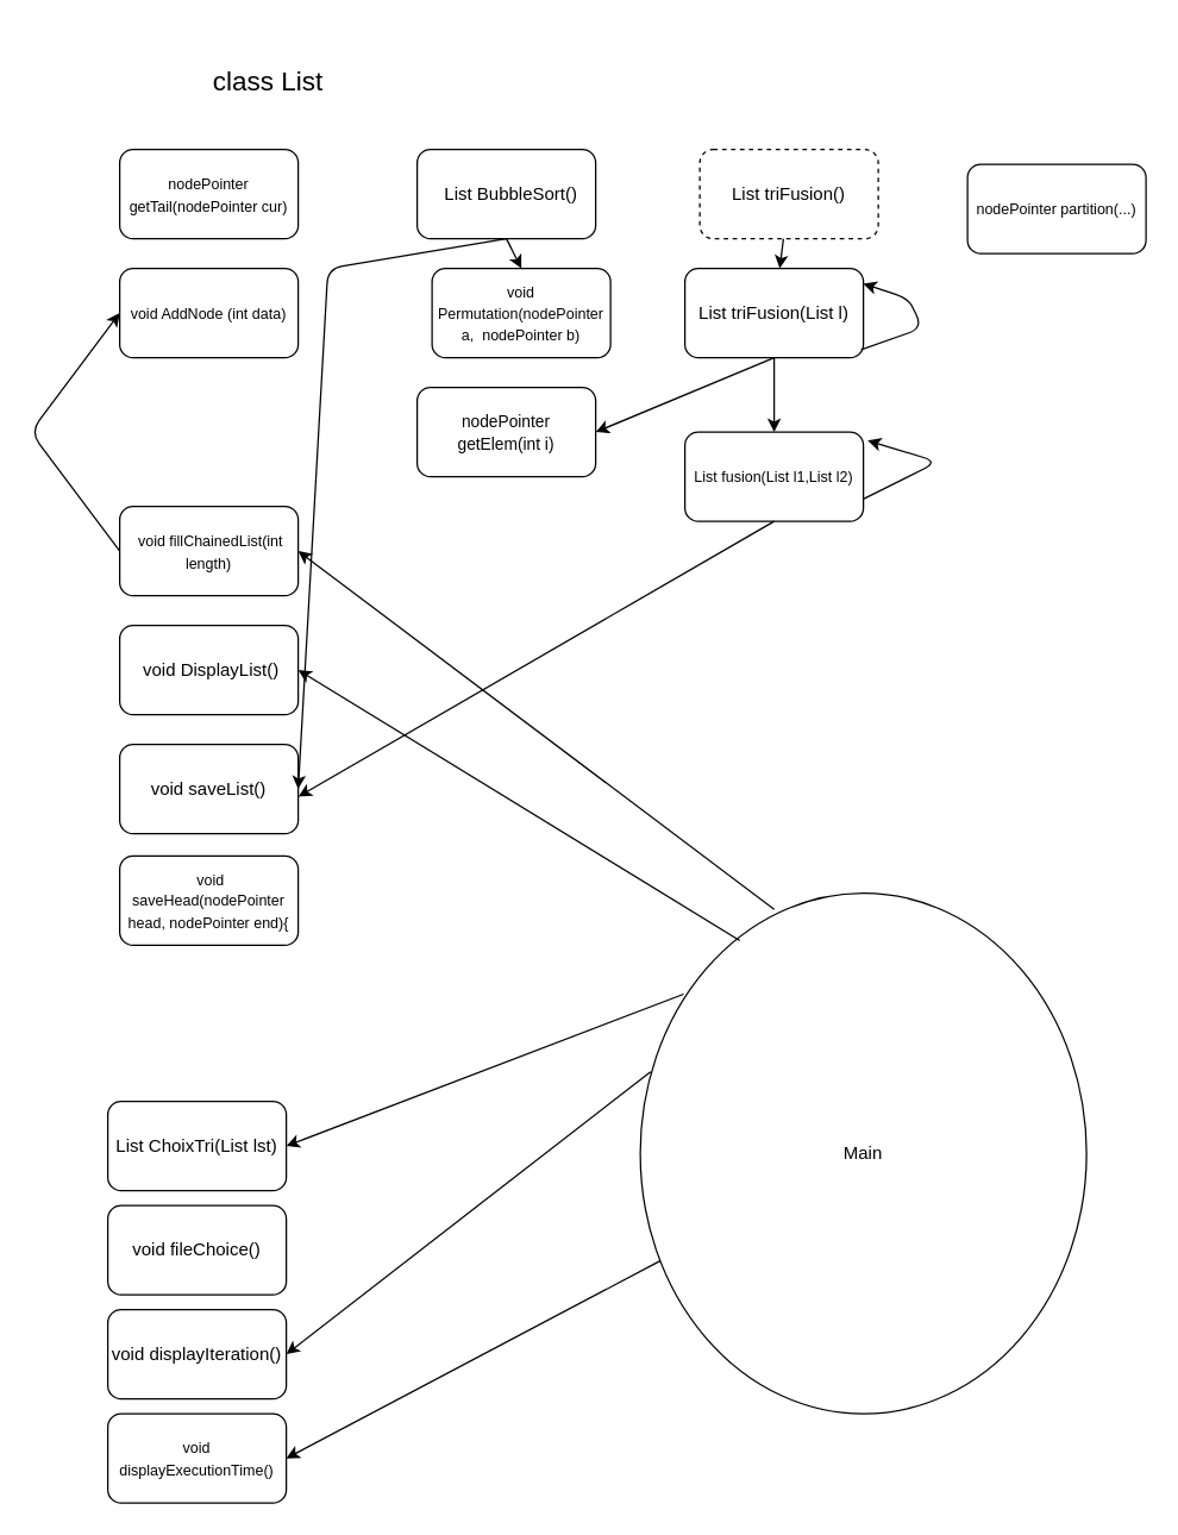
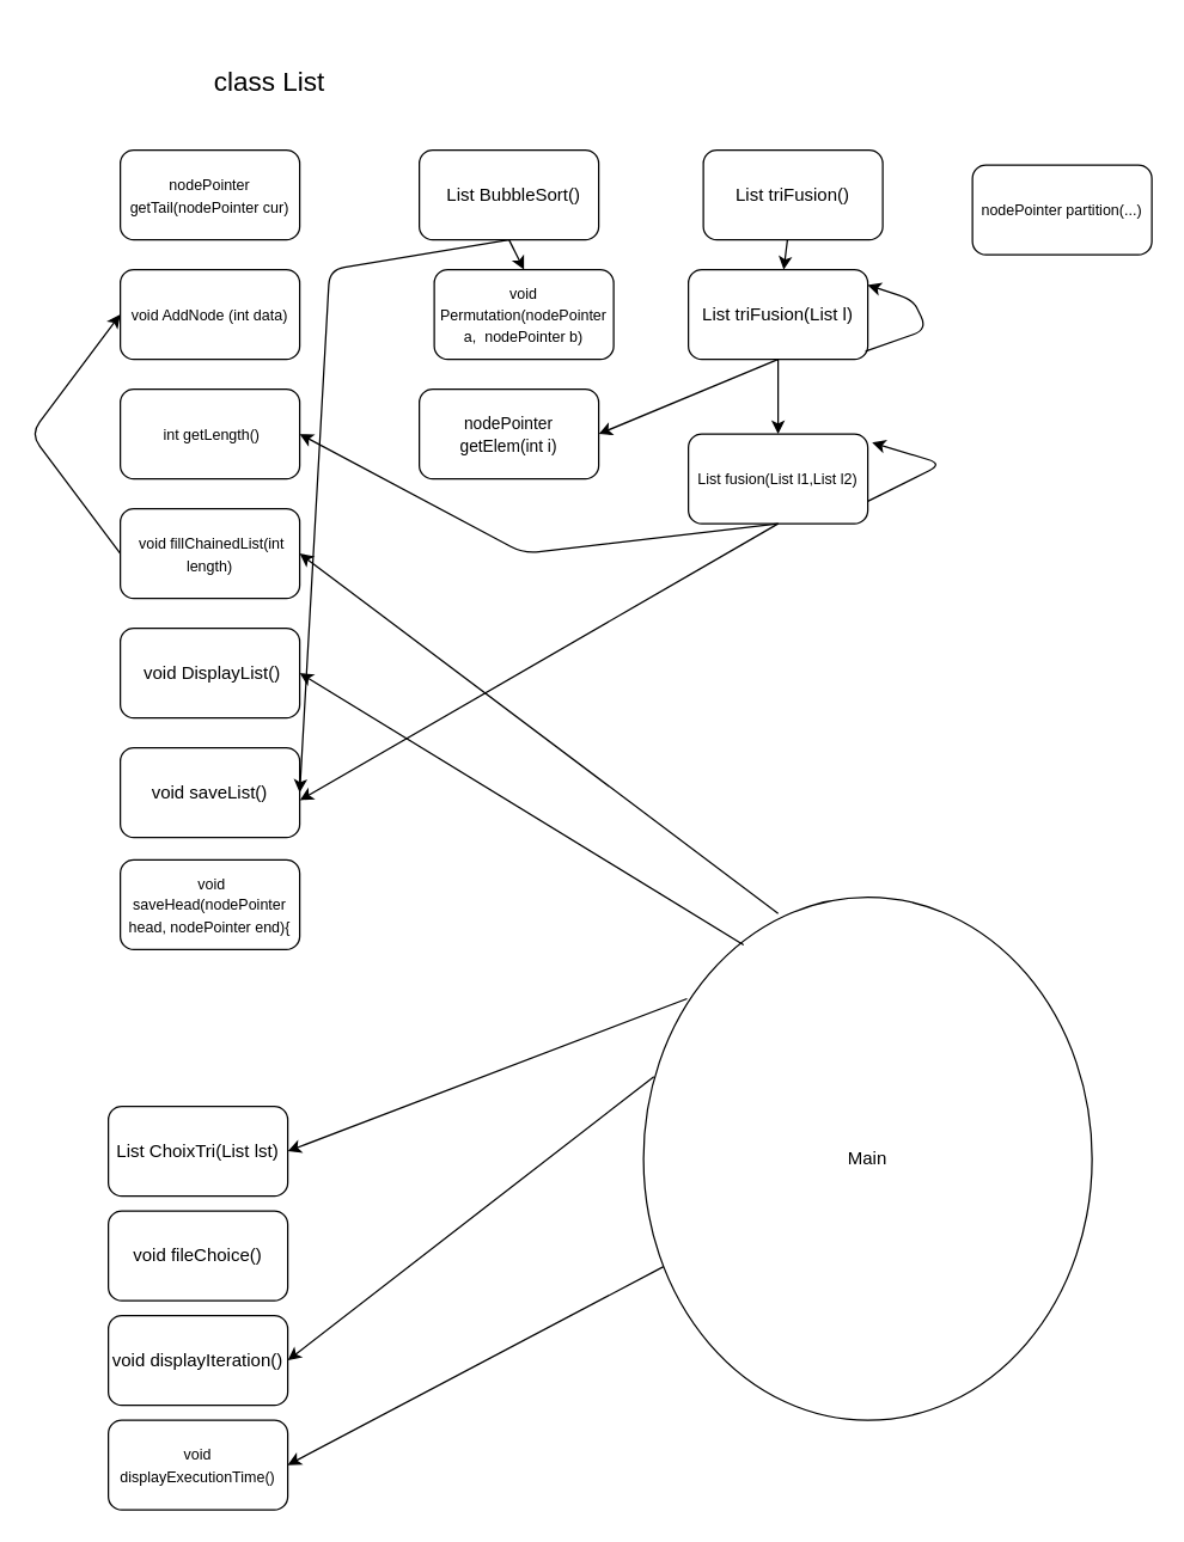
- <mxCell id="23" value="List triFusion()" style="rounded=1;whiteSpace=wrap;html=1;fillColor=none;dashed=1;" vertex="1" parent="1"><mxGeometry x="470" y="100" width="120" height="60" as="geometry" /></mxCell>
+ <mxCell id="23" value="List triFusion()" style="rounded=1;whiteSpace=wrap;html=1;fillColor=none;" vertex="1" parent="1"><mxGeometry x="470" y="100" width="120" height="60" as="geometry" /></mxCell>
+ <mxCell id="4" value="&lt;font style=&quot;font-size: 10px&quot;&gt;&amp;nbsp;int getLength() &lt;br&gt;&lt;/font&gt;" style="rounded=1;whiteSpace=wrap;html=1;" vertex="1" parent="1"><mxGeometry x="80" y="260" width="120" height="60" as="geometry" /></mxCell>
+ <mxCell id="33" value="" style="endArrow=classic;html=1;exitX=0.5;exitY=1;exitDx=0;exitDy=0;entryX=1;entryY=0.5;entryDx=0;entryDy=0;" edge="1" parent="1" source="25" target="4"><mxGeometry width="50" height="50" relative="1" as="geometry"><mxPoint x="410" y="430" as="sourcePoint" /><mxPoint x="460" y="380" as="targetPoint" /><Array as="points"><mxPoint x="350" y="370" /></Array></mxGeometry></mxCell>
